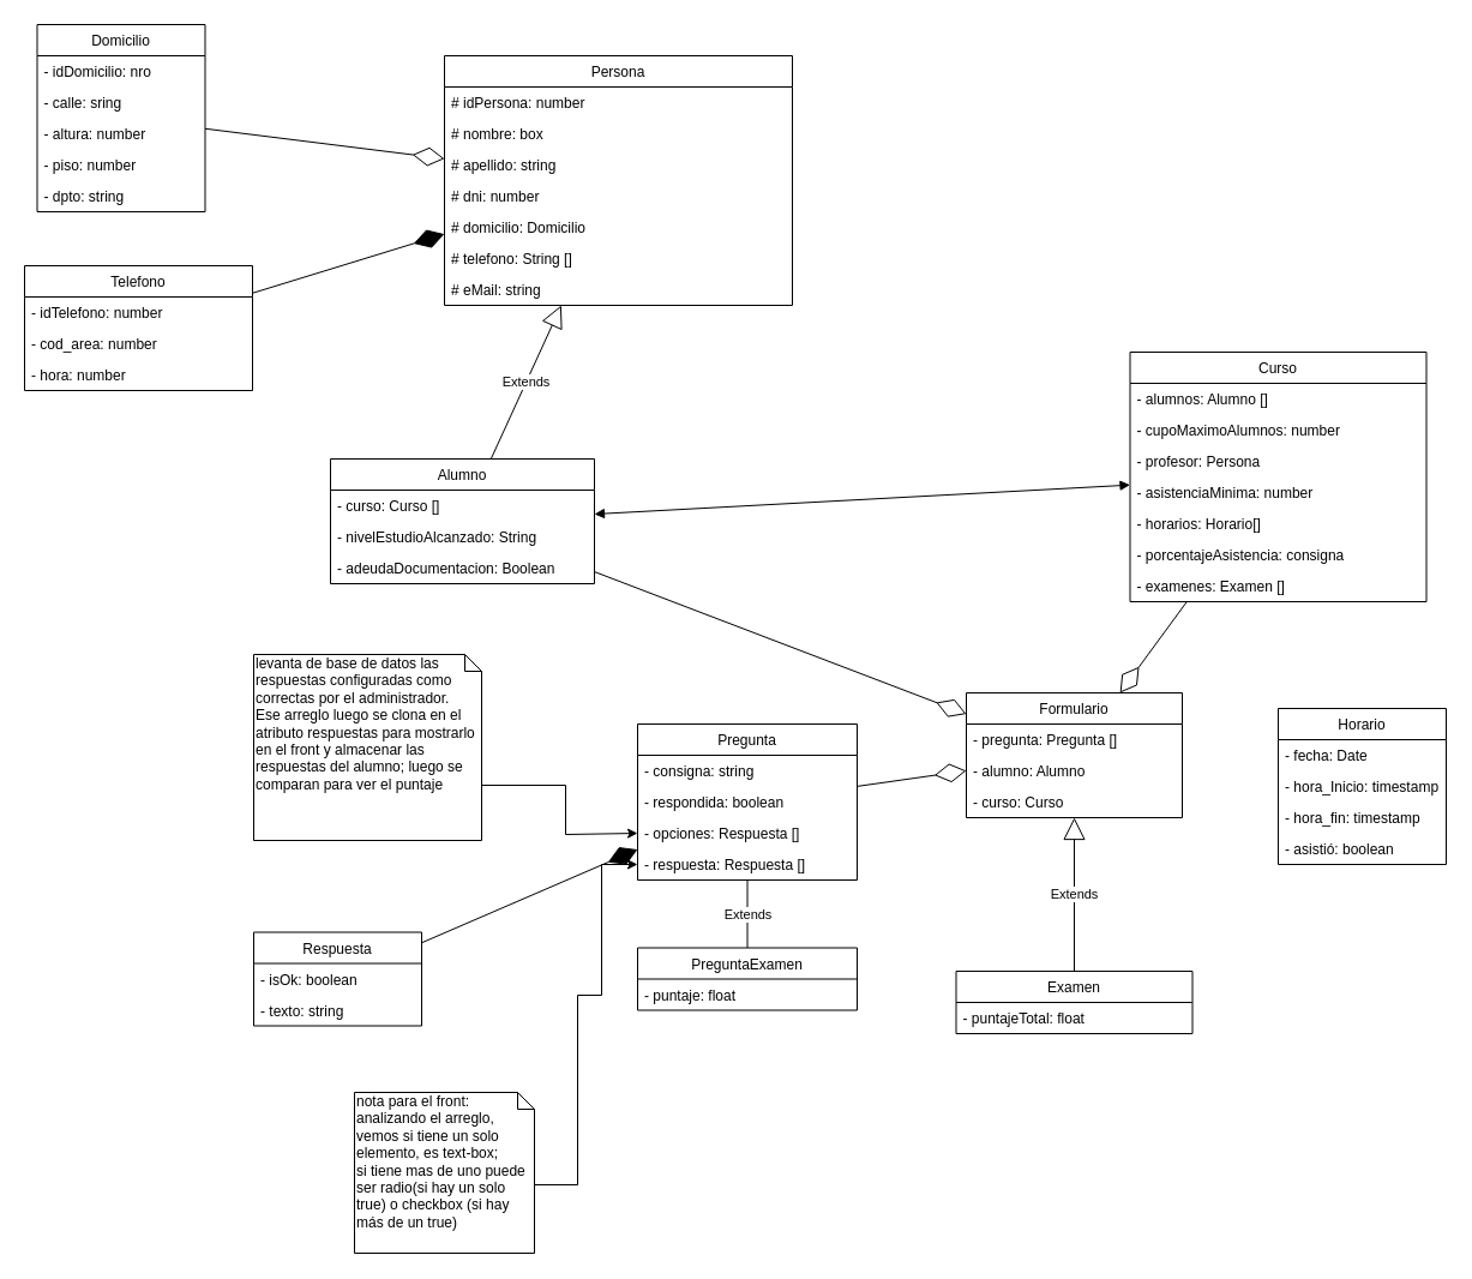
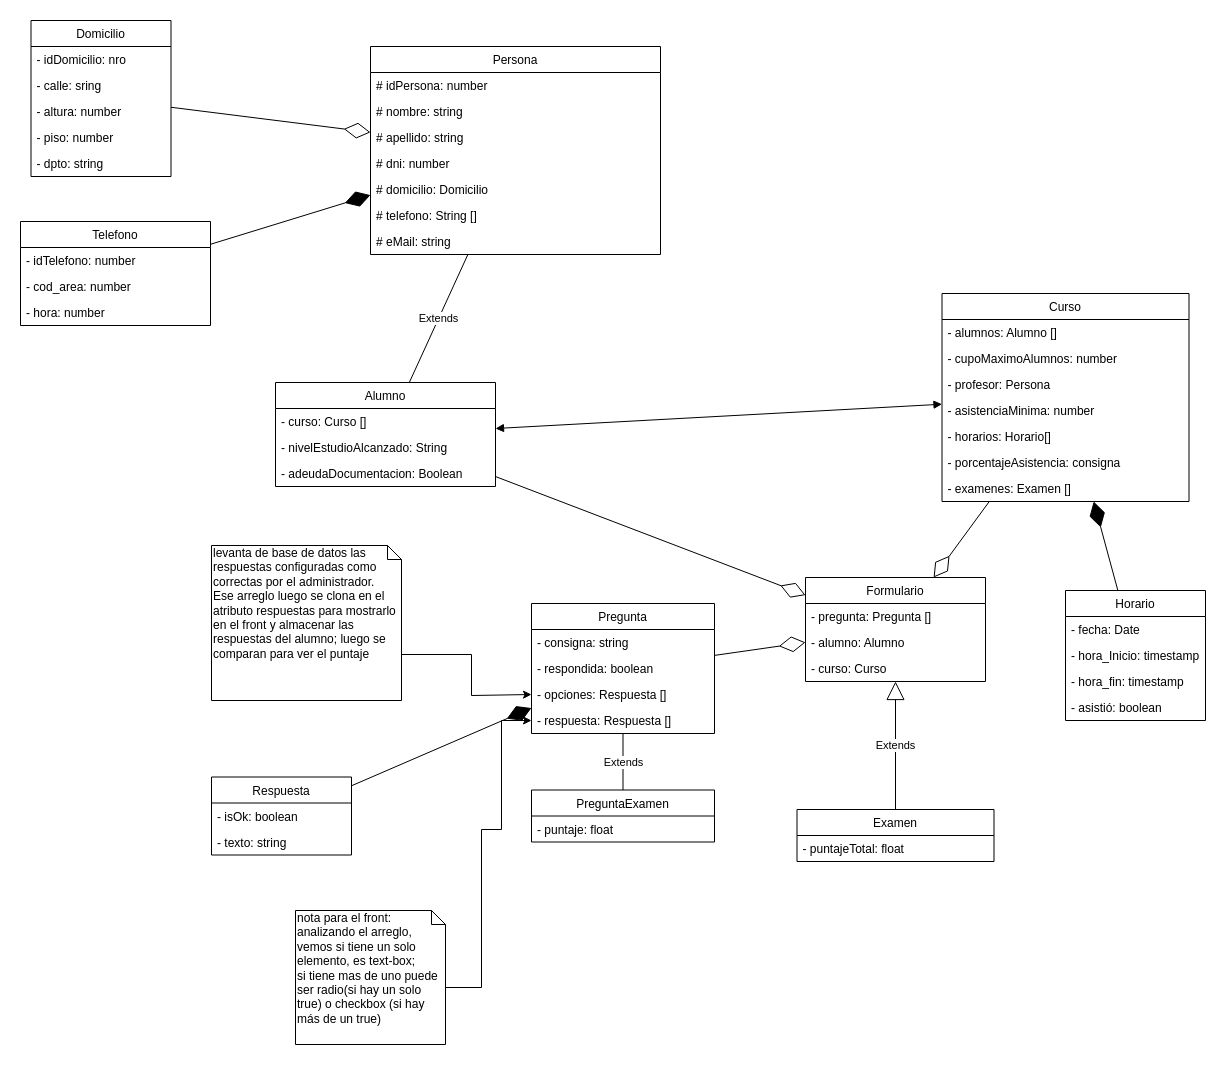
- <mxCell id="16" value="# nombre: box" style="text;strokeColor=none;fillColor=none;align=left;verticalAlign=top;spacingLeft=4;spacingRight=4;overflow=hidden;rotatable=0;points=[[0,0.5],[1,0.5]];portConstraint=eastwest;" parent="14" vertex="1"><mxGeometry y="52" width="290" height="26" as="geometry" /></mxCell>
+ <mxCell id="16" value="# nombre: string" style="text;strokeColor=none;fillColor=none;align=left;verticalAlign=top;spacingLeft=4;spacingRight=4;overflow=hidden;rotatable=0;points=[[0,0.5],[1,0.5]];portConstraint=eastwest;" parent="14" vertex="1"><mxGeometry y="52" width="290" height="26" as="geometry" /></mxCell>
- <mxCell id="45" value="Extends" style="endArrow=block;endSize=16;endFill=0;html=1;" parent="1" source="10" target="14" edge="1"><mxGeometry width="160" relative="1" as="geometry"><mxPoint x="1135" y="286.5" as="sourcePoint" /><mxPoint x="1225" y="270" as="targetPoint" /></mxGeometry></mxCell>
+ <mxCell id="45" value="Extends" style="endArrow=none;endSize=16;endFill=0;html=1;" parent="1" source="10" target="14" edge="1"><mxGeometry width="160" relative="1" as="geometry"><mxPoint x="1135" y="286.5" as="sourcePoint" /><mxPoint x="1225" y="270" as="targetPoint" /></mxGeometry></mxCell>
+ <mxCell id="51" value="" style="endArrow=diamondThin;endFill=1;endSize=24;html=1;" edge="1" parent="1" source="46" target="2"><mxGeometry width="160" relative="1" as="geometry"><mxPoint x="1051.5" y="504.5" as="sourcePoint" /><mxPoint x="1211.5" y="504.5" as="targetPoint" /></mxGeometry></mxCell>
